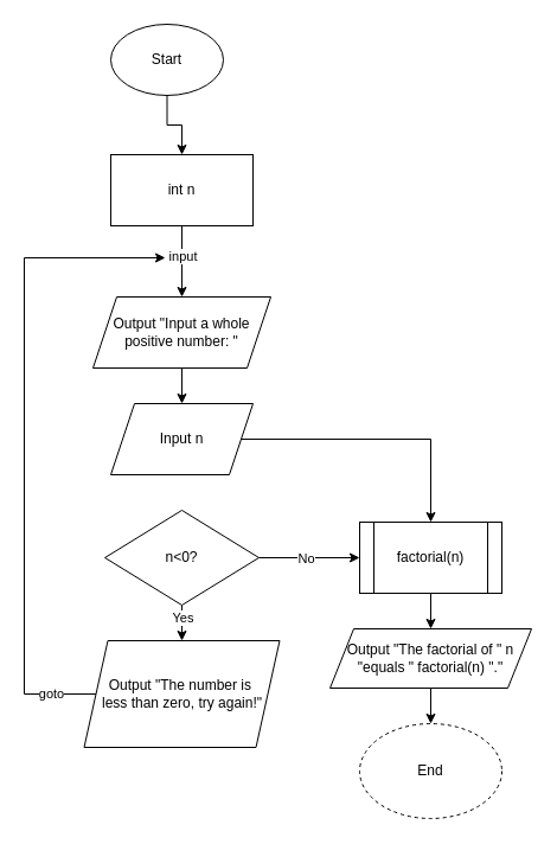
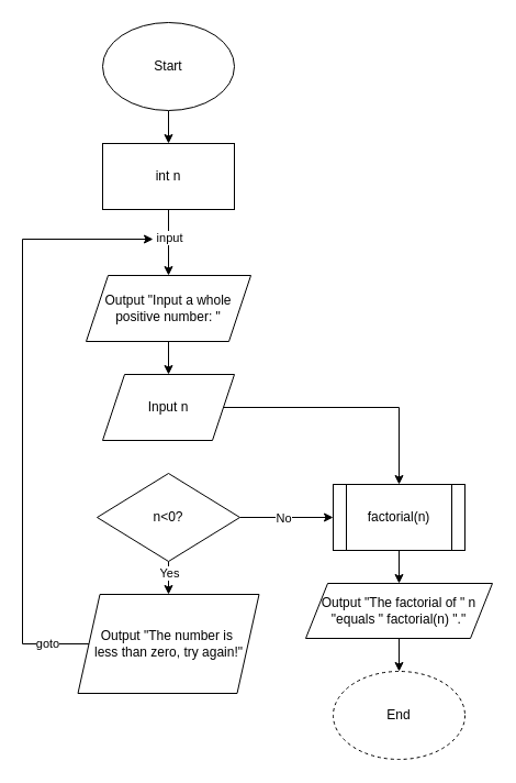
- <mxCell id="3" value="Start" style="ellipse;whiteSpace=wrap;html=1;" vertex="1" parent="1"><mxGeometry x="93" y="20" width="95" height="60" as="geometry" /></mxCell>
+ <mxCell id="3" value="Start" style="ellipse;whiteSpace=wrap;html=1;" vertex="1" parent="1"><mxGeometry x="93" y="20" width="120" height="80" as="geometry" /></mxCell>
